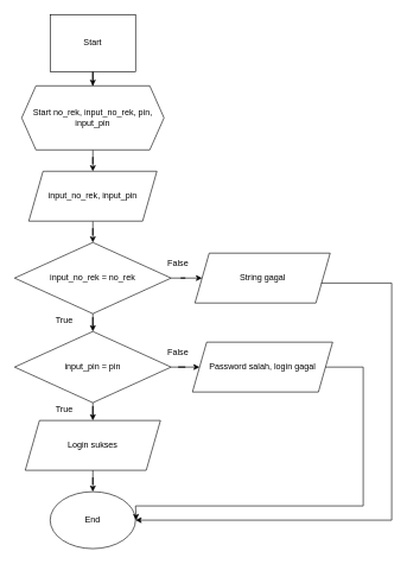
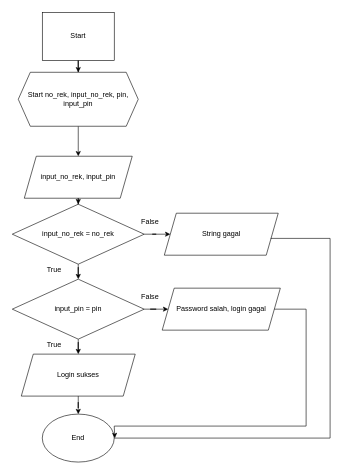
- <mxCell id="7" value="input_no_rek, input_pin" style="shape=parallelogram;perimeter=parallelogramPerimeter;whiteSpace=wrap;html=1;fixedSize=1;" vertex="1" parent="1"><mxGeometry x="40" y="240" width="180" height="70" as="geometry" /></mxCell>
+ <mxCell id="7" value="input_no_rek, input_pin" style="shape=parallelogram;perimeter=parallelogramPerimeter;whiteSpace=wrap;html=1;fixedSize=1;" vertex="1" parent="1"><mxGeometry x="40" y="260" width="180" height="70" as="geometry" /></mxCell>
- <mxCell id="23" value="" style="endArrow=classic;html=1;rounded=0;entryX=1;entryY=0.5;entryDx=0;entryDy=0;exitX=0.934;exitY=0.6;exitDx=0;exitDy=0;exitPerimeter=0;" edge="1" parent="1" source="15" target="22"><mxGeometry width="50" height="50" relative="1" as="geometry"><mxPoint x="450" y="390" as="sourcePoint" /><mxPoint x="500" y="340" as="targetPoint" /><Array as="points"><mxPoint x="550" y="397" /><mxPoint x="550" y="730" /></Array></mxGeometry></mxCell>
+ <mxCell id="23" value="" style="endArrow=none;html=1;rounded=0;entryX=1;entryY=0.5;entryDx=0;entryDy=0;exitX=0.934;exitY=0.6;exitDx=0;exitDy=0;exitPerimeter=0;" edge="1" parent="1" source="15" target="22"><mxGeometry width="50" height="50" relative="1" as="geometry"><mxPoint x="450" y="390" as="sourcePoint" /><mxPoint x="500" y="340" as="targetPoint" /><Array as="points"><mxPoint x="550" y="397" /><mxPoint x="550" y="730" /></Array></mxGeometry></mxCell>
